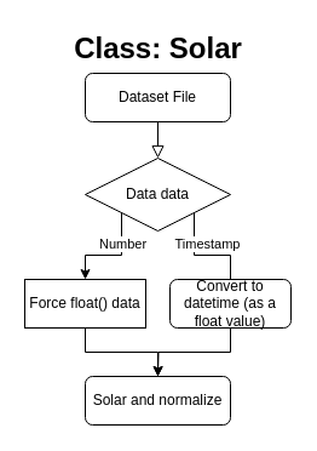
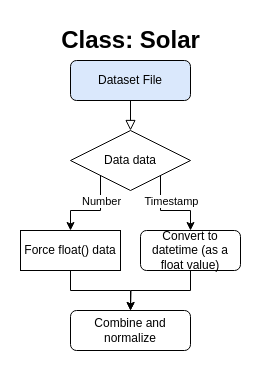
- <mxCell id="3" value="Dataset File" style="rounded=1;whiteSpace=wrap;html=1;fontSize=12;glass=0;strokeWidth=1;shadow=0;" parent="1" vertex="1"><mxGeometry x="70" y="60" width="120" height="40" as="geometry" /></mxCell>
+ <mxCell id="3" value="Dataset File" style="rounded=1;whiteSpace=wrap;html=1;fontSize=12;glass=0;strokeWidth=1;shadow=0;fillColor=#dae8fc;" parent="1" vertex="1"><mxGeometry x="70" y="60" width="120" height="40" as="geometry" /></mxCell>
- <mxCell id="4" style="edgeStyle=orthogonalEdgeStyle;rounded=0;orthogonalLoop=1;jettySize=auto;html=1;exitX=1;exitY=1;exitDx=0;exitDy=0;entryX=0.5;entryY=0;entryDx=0;entryDy=0;endArrow=none;" edge="1" parent="1" source="8" target="12"><mxGeometry relative="1" as="geometry" /></mxCell>
+ <mxCell id="4" style="edgeStyle=orthogonalEdgeStyle;rounded=0;orthogonalLoop=1;jettySize=auto;html=1;exitX=1;exitY=1;exitDx=0;exitDy=0;entryX=0.5;entryY=0;entryDx=0;entryDy=0;" edge="1" parent="1" source="8" target="12"><mxGeometry relative="1" as="geometry" /></mxCell>
- <mxCell id="13" value="Solar and normalize" style="rounded=1;whiteSpace=wrap;html=1;fontSize=12;glass=0;strokeWidth=1;shadow=0;" vertex="1" parent="1"><mxGeometry x="70" y="310" width="120" height="40" as="geometry" /></mxCell>
+ <mxCell id="13" value="Combine and normalize" style="rounded=1;whiteSpace=wrap;html=1;fontSize=12;glass=0;strokeWidth=1;shadow=0;" vertex="1" parent="1"><mxGeometry x="70" y="310" width="120" height="40" as="geometry" /></mxCell>
